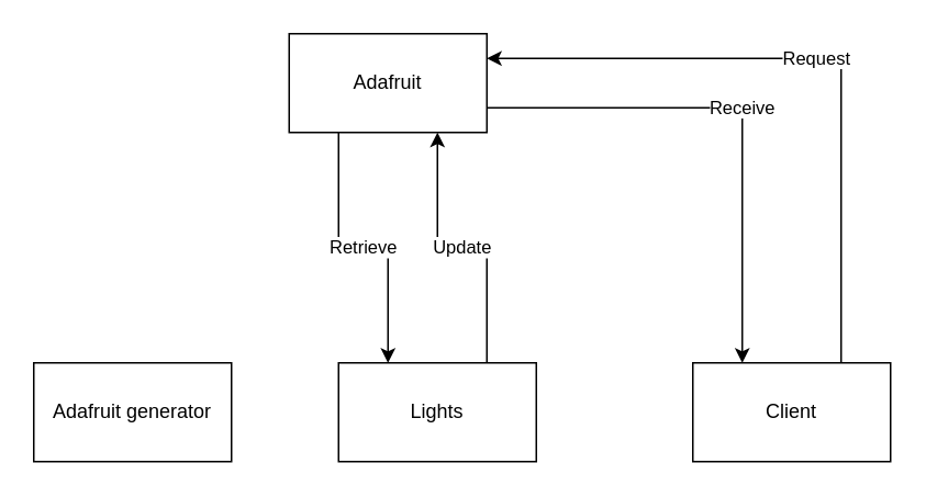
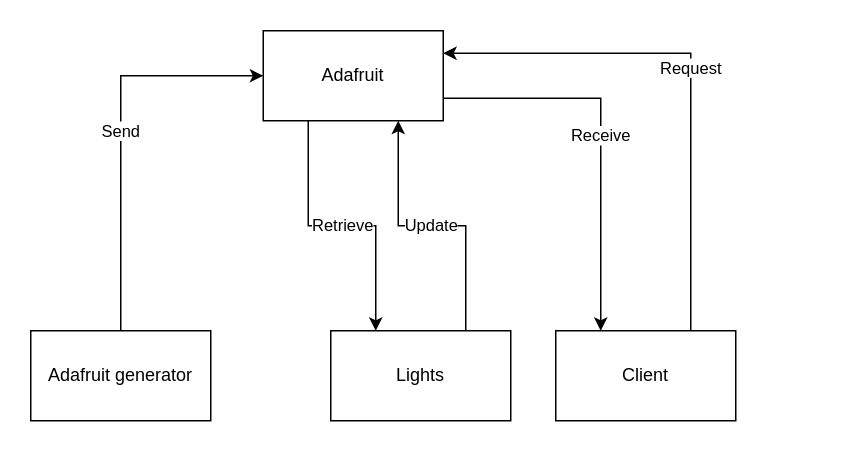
+ <mxCell id="2" value="Send" style="edgeStyle=orthogonalEdgeStyle;rounded=0;orthogonalLoop=1;jettySize=auto;html=1;exitX=0.5;exitY=0;exitDx=0;exitDy=0;entryX=0;entryY=0.5;entryDx=0;entryDy=0;" edge="1" parent="1" source="3" target="6"><mxGeometry relative="1" as="geometry" /></mxCell>
- <mxCell id="8" value="Lights" style="rounded=0;whiteSpace=wrap;html=1;" vertex="1" parent="1"><mxGeometry x="205" y="220" width="120" height="60" as="geometry" /></mxCell>
+ <mxCell id="8" value="Lights" style="rounded=0;whiteSpace=wrap;html=1;" vertex="1" parent="1"><mxGeometry x="220" y="220" width="120" height="60" as="geometry" /></mxCell>
- <mxCell id="10" value="Client" style="rounded=0;whiteSpace=wrap;html=1;" vertex="1" parent="1"><mxGeometry x="420" y="220" width="120" height="60" as="geometry" /></mxCell>
+ <mxCell id="10" value="Client" style="rounded=0;whiteSpace=wrap;html=1;" vertex="1" parent="1"><mxGeometry x="370" y="220" width="120" height="60" as="geometry" /></mxCell>
